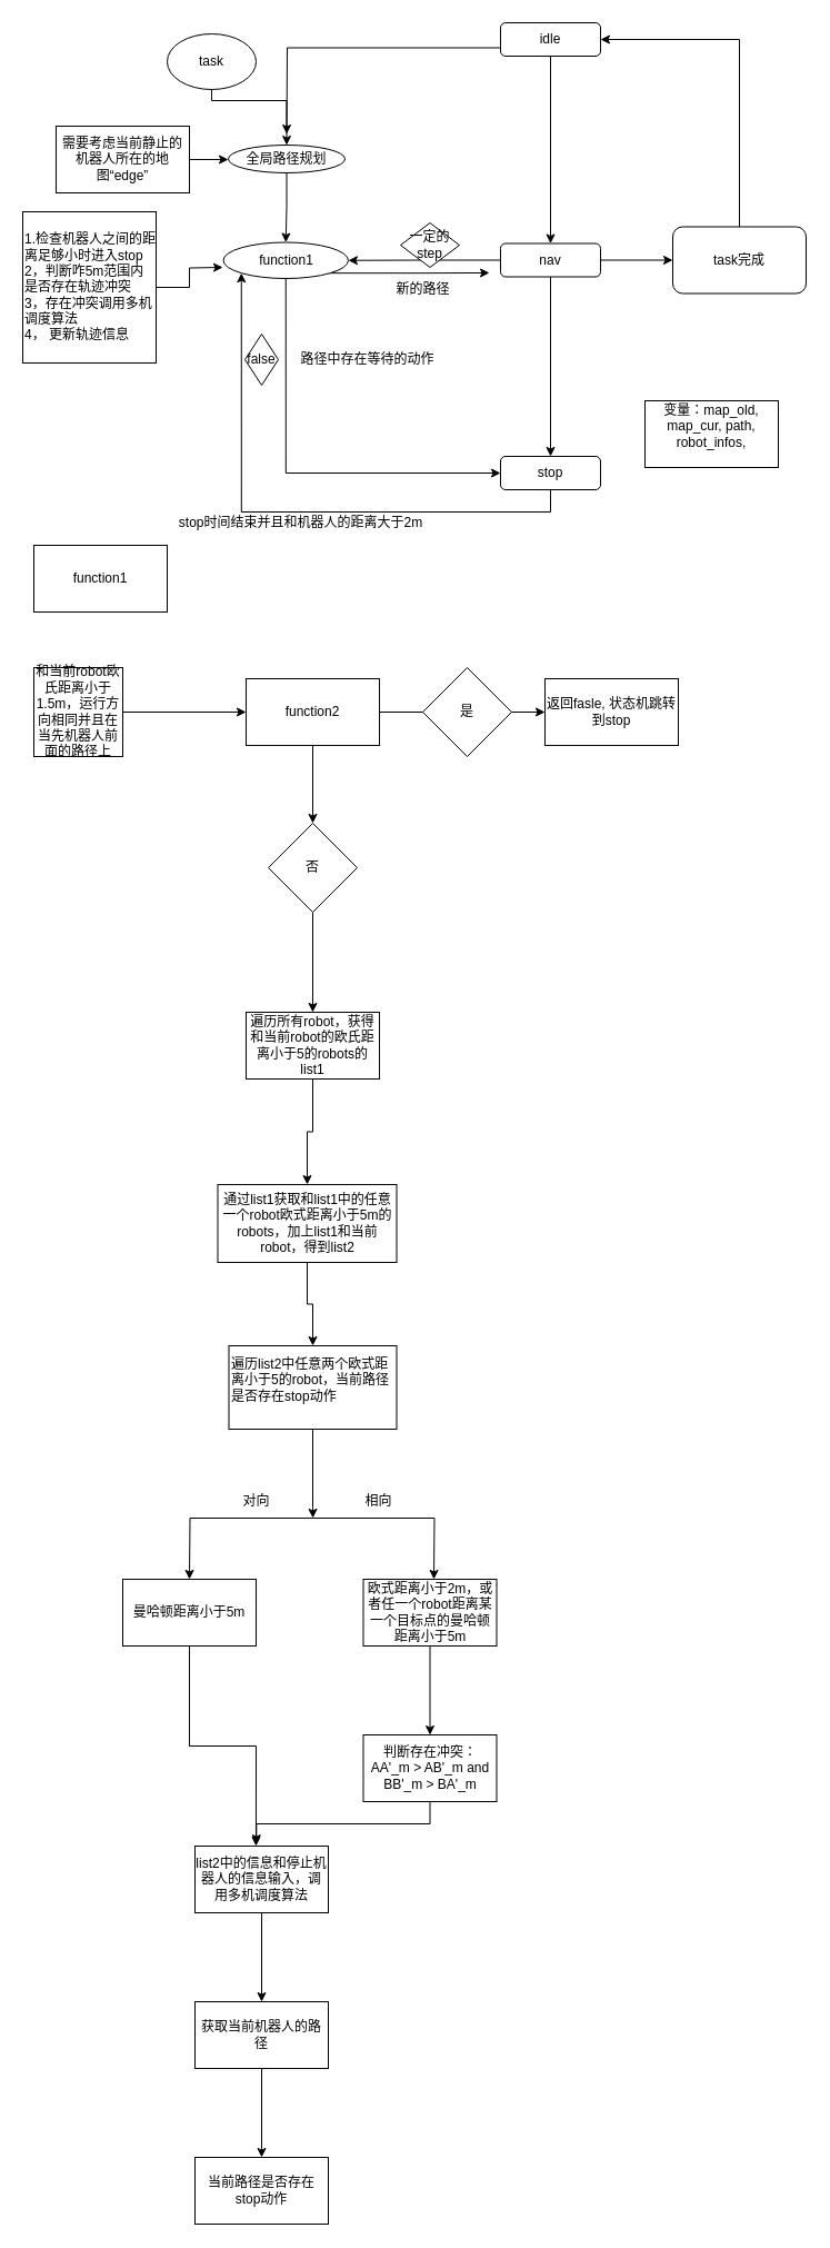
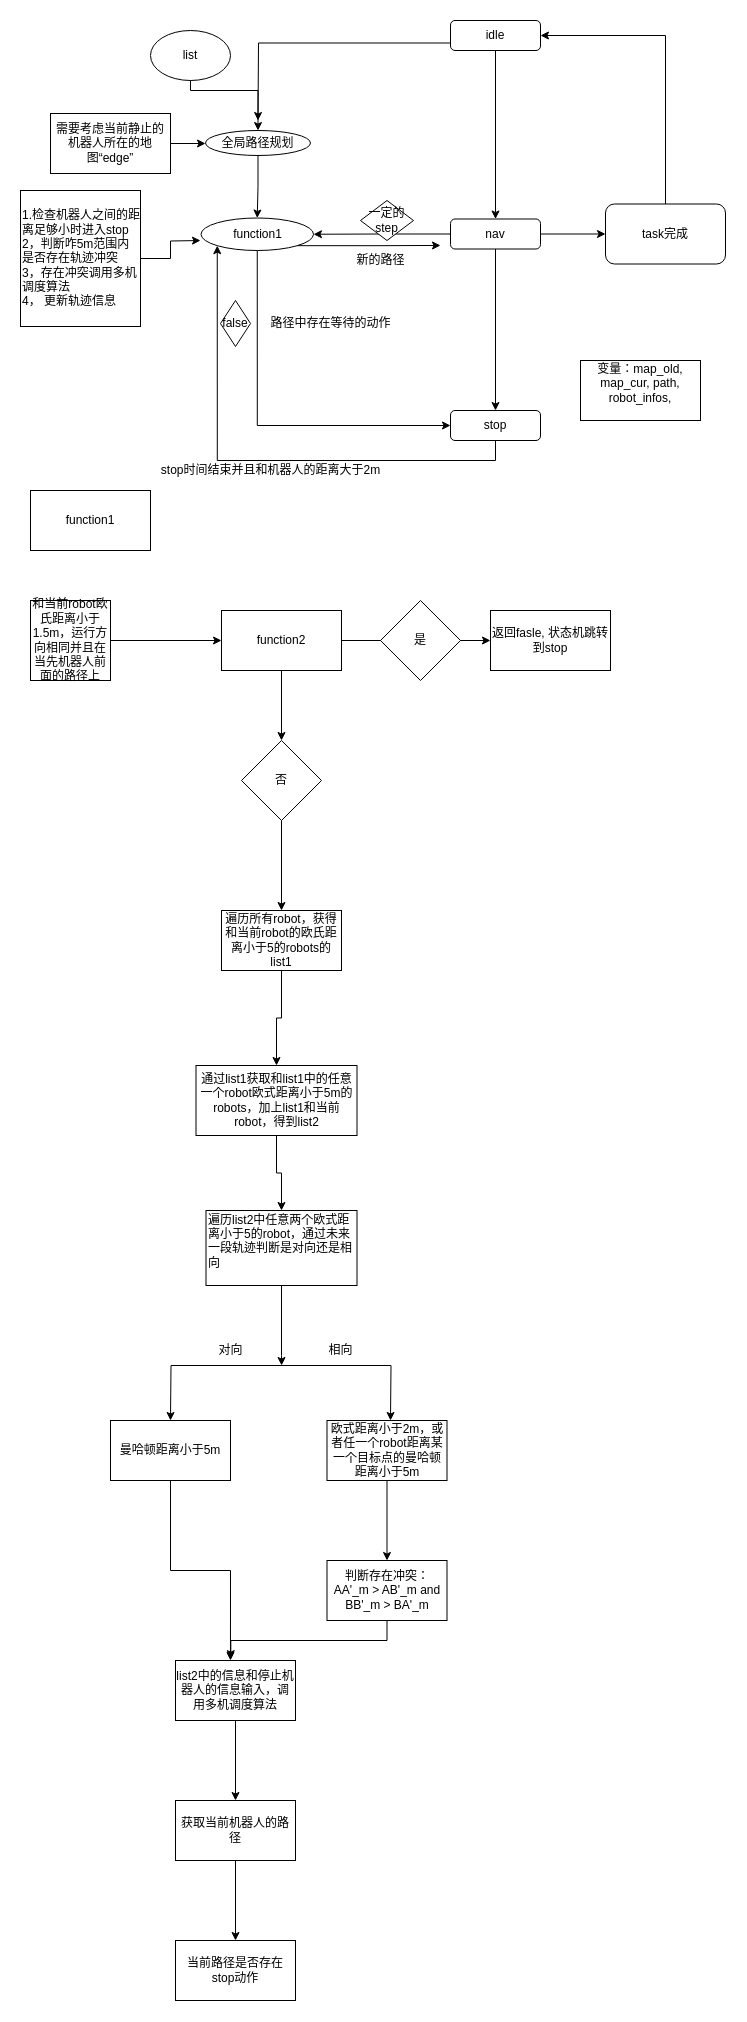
- <mxCell id="12" value="task" style="ellipse;whiteSpace=wrap;html=1;" parent="1" vertex="1"><mxGeometry x="150" y="30" width="80" height="50" as="geometry" /></mxCell>
+ <mxCell id="12" value="list" style="ellipse;whiteSpace=wrap;html=1;" parent="1" vertex="1"><mxGeometry x="150" y="30" width="80" height="50" as="geometry" /></mxCell>
- <mxCell id="38" value="&lt;div align=&quot;left&quot;&gt;遍历list2中任意两个欧式距离小于5的robot，当前路径是否存在stop动作&lt;/div&gt;&lt;div align=&quot;left&quot;&gt;&lt;br&gt;&lt;/div&gt;" style="whiteSpace=wrap;html=1;rounded=0;strokeWidth=1;align=left;" parent="1" vertex="1"><mxGeometry x="205.5" y="1210" width="151" height="75" as="geometry" /></mxCell>
+ <mxCell id="38" value="&lt;div align=&quot;left&quot;&gt;遍历list2中任意两个欧式距离小于5的robot，通过未来一段轨迹判断是对向还是相向&lt;/div&gt;&lt;div align=&quot;left&quot;&gt;&lt;br&gt;&lt;/div&gt;" style="whiteSpace=wrap;html=1;rounded=0;strokeWidth=1;align=left;" parent="1" vertex="1"><mxGeometry x="205.5" y="1210" width="151" height="75" as="geometry" /></mxCell>
